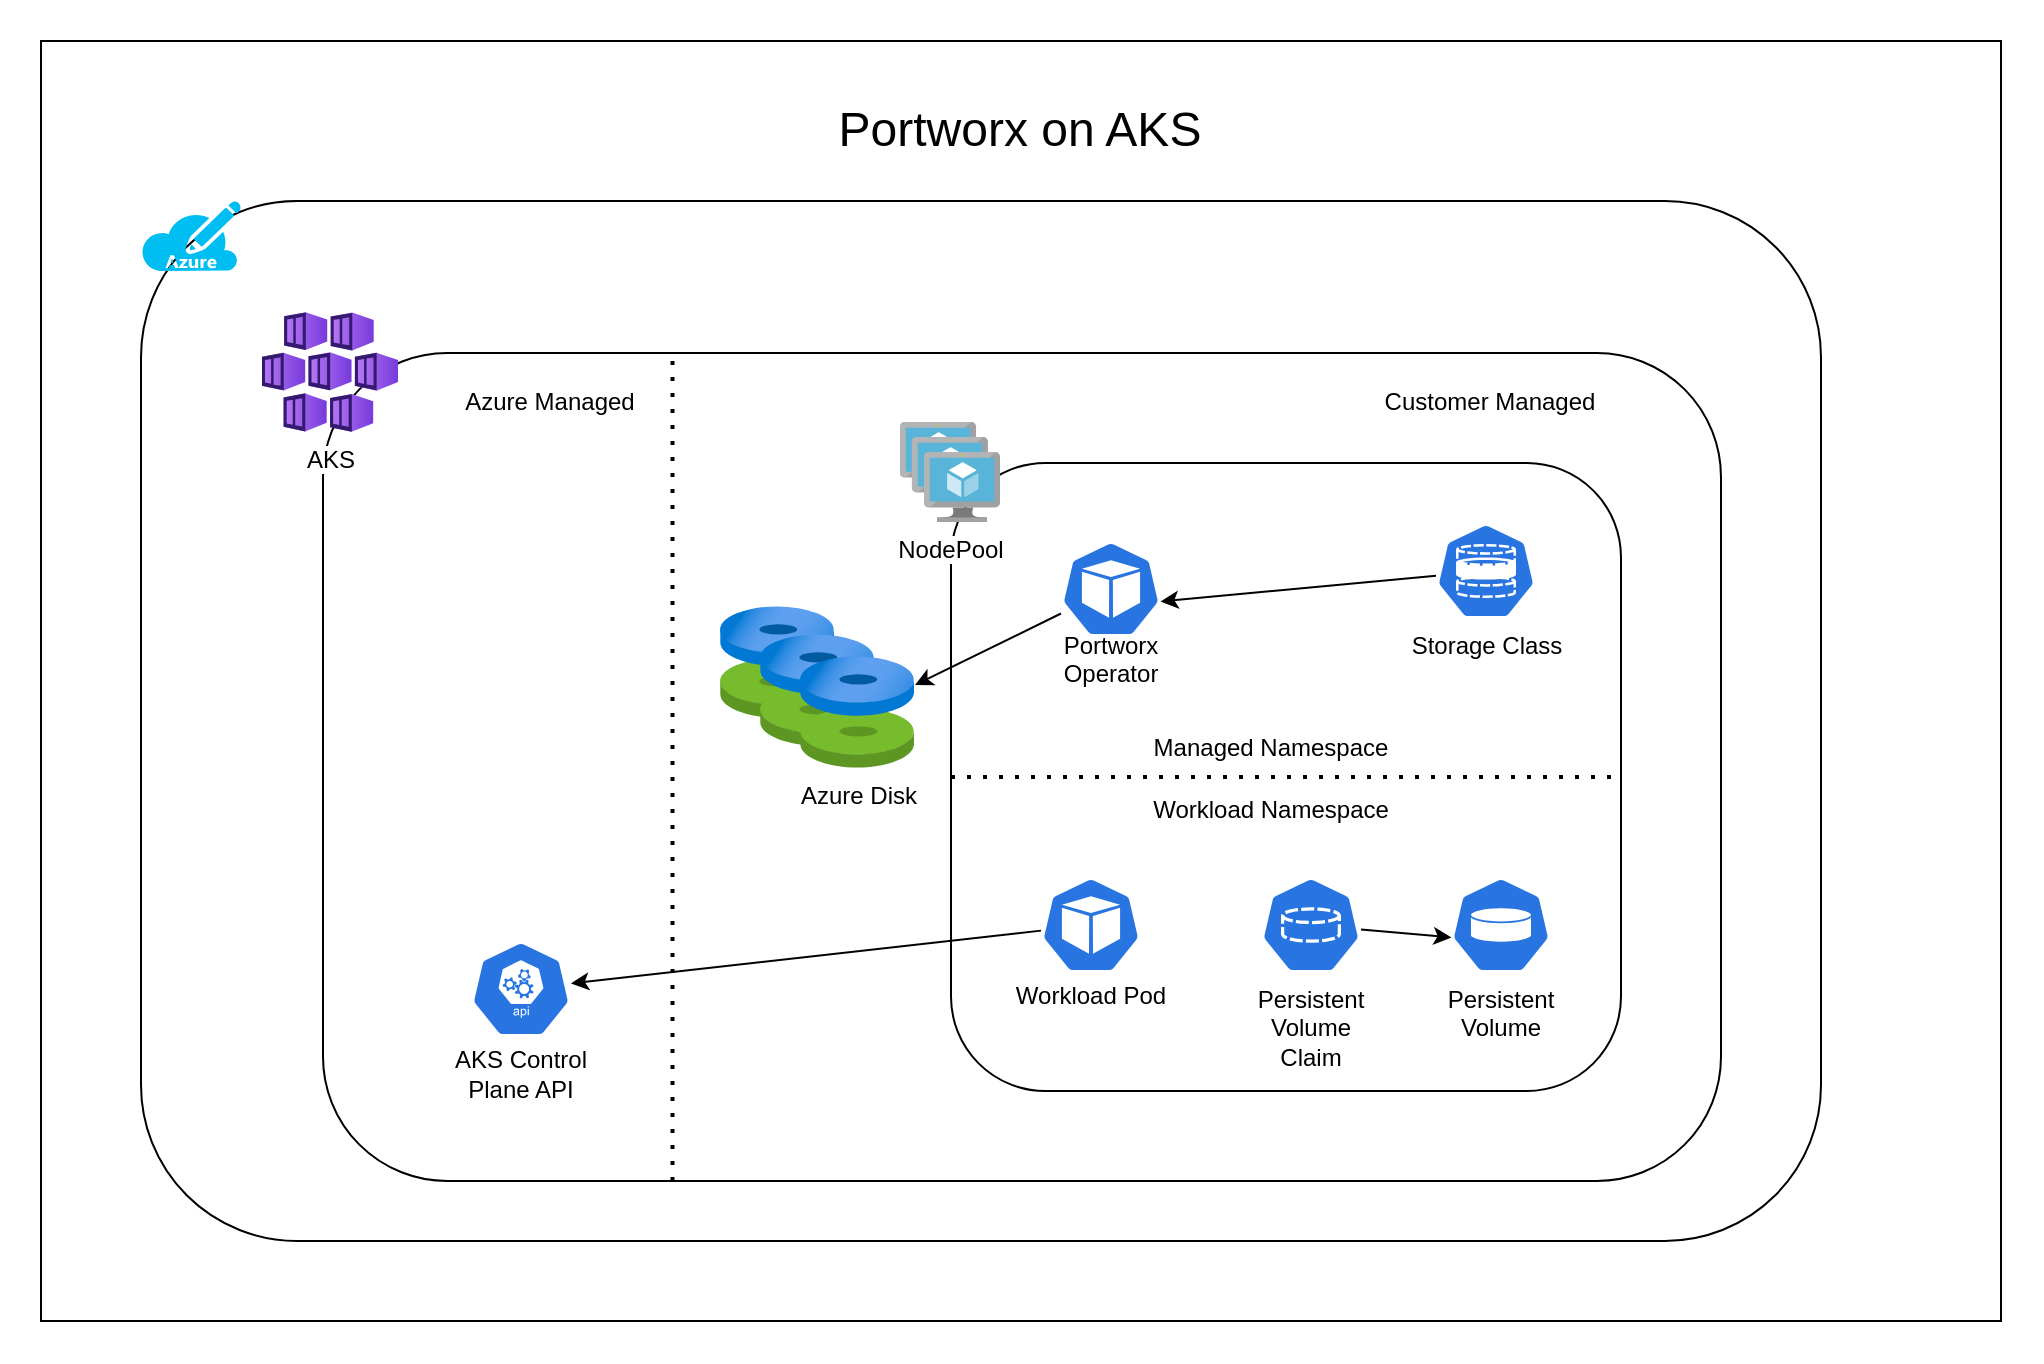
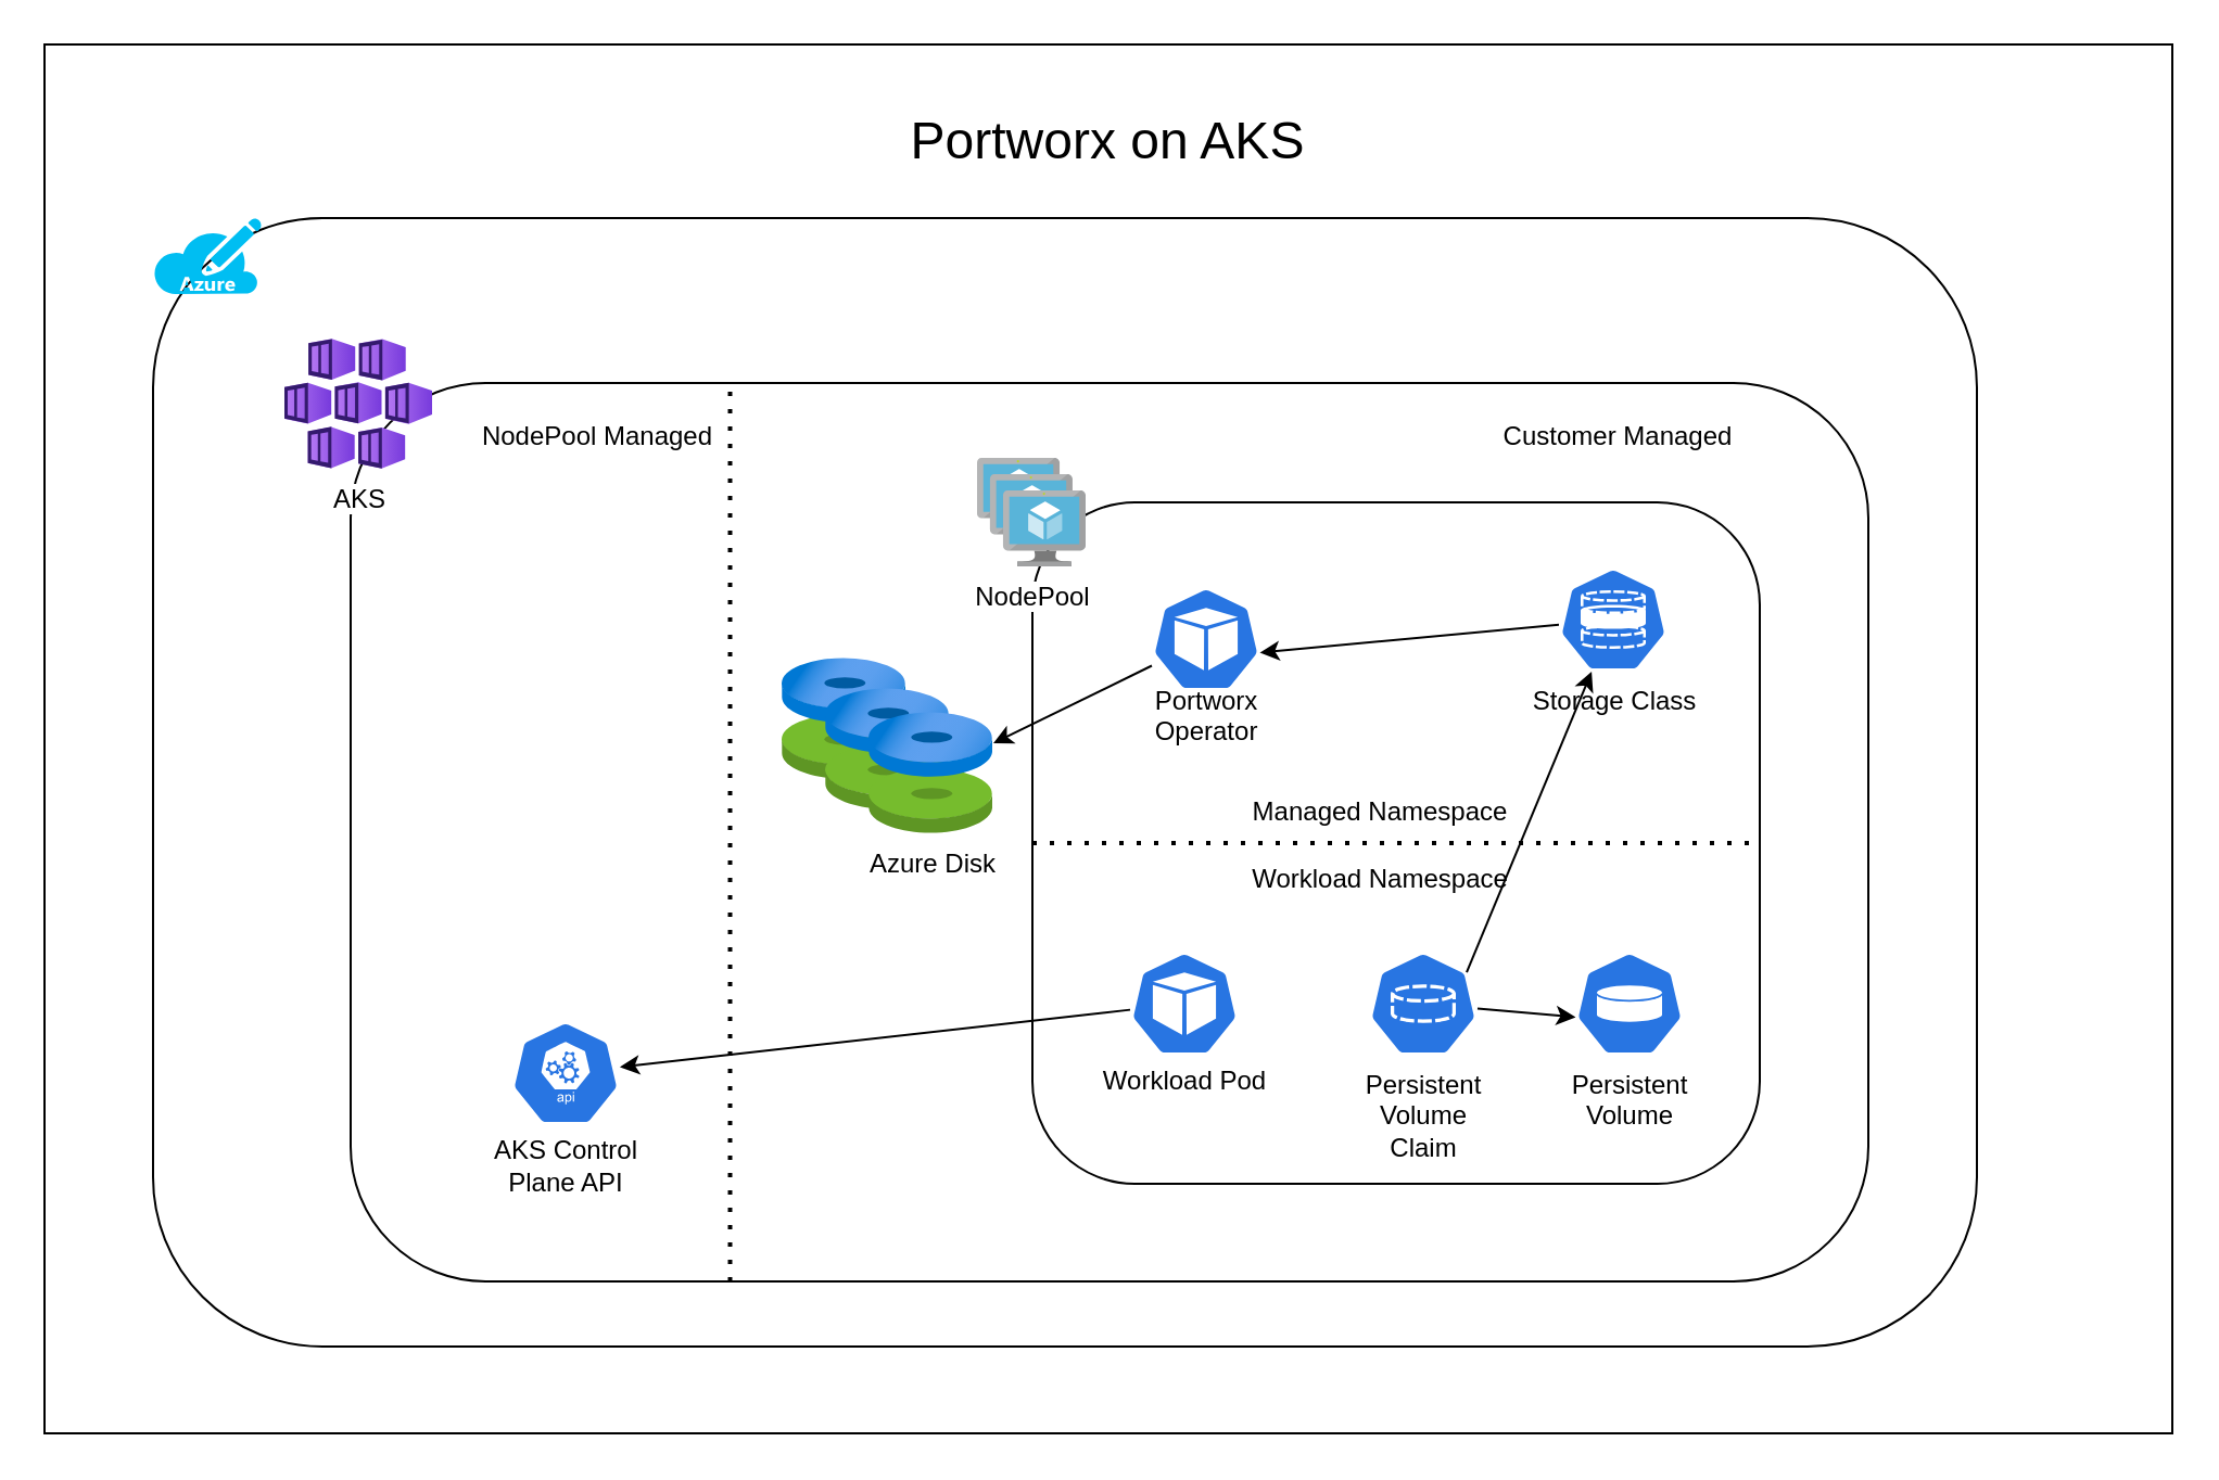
- <mxCell id="18" value="Azure&amp;nbsp;Managed" style="text;html=1;strokeColor=none;fillColor=none;align=center;verticalAlign=middle;whiteSpace=wrap;rounded=0;fontSize=12;" vertex="1" parent="1"><mxGeometry x="190" y="186" width="170" height="30" as="geometry" /></mxCell>
+ <mxCell id="18" value="NodePool&amp;nbsp;Managed" style="text;html=1;strokeColor=none;fillColor=none;align=center;verticalAlign=middle;whiteSpace=wrap;rounded=0;fontSize=12;" vertex="1" parent="1"><mxGeometry x="190" y="186" width="170" height="30" as="geometry" /></mxCell>
+ <mxCell id="25" style="edgeStyle=none;html=1;exitX=0.9;exitY=0.2;exitDx=0;exitDy=0;exitPerimeter=0;" edge="1" parent="1" source="22" target="24"><mxGeometry relative="1" as="geometry" /></mxCell>
